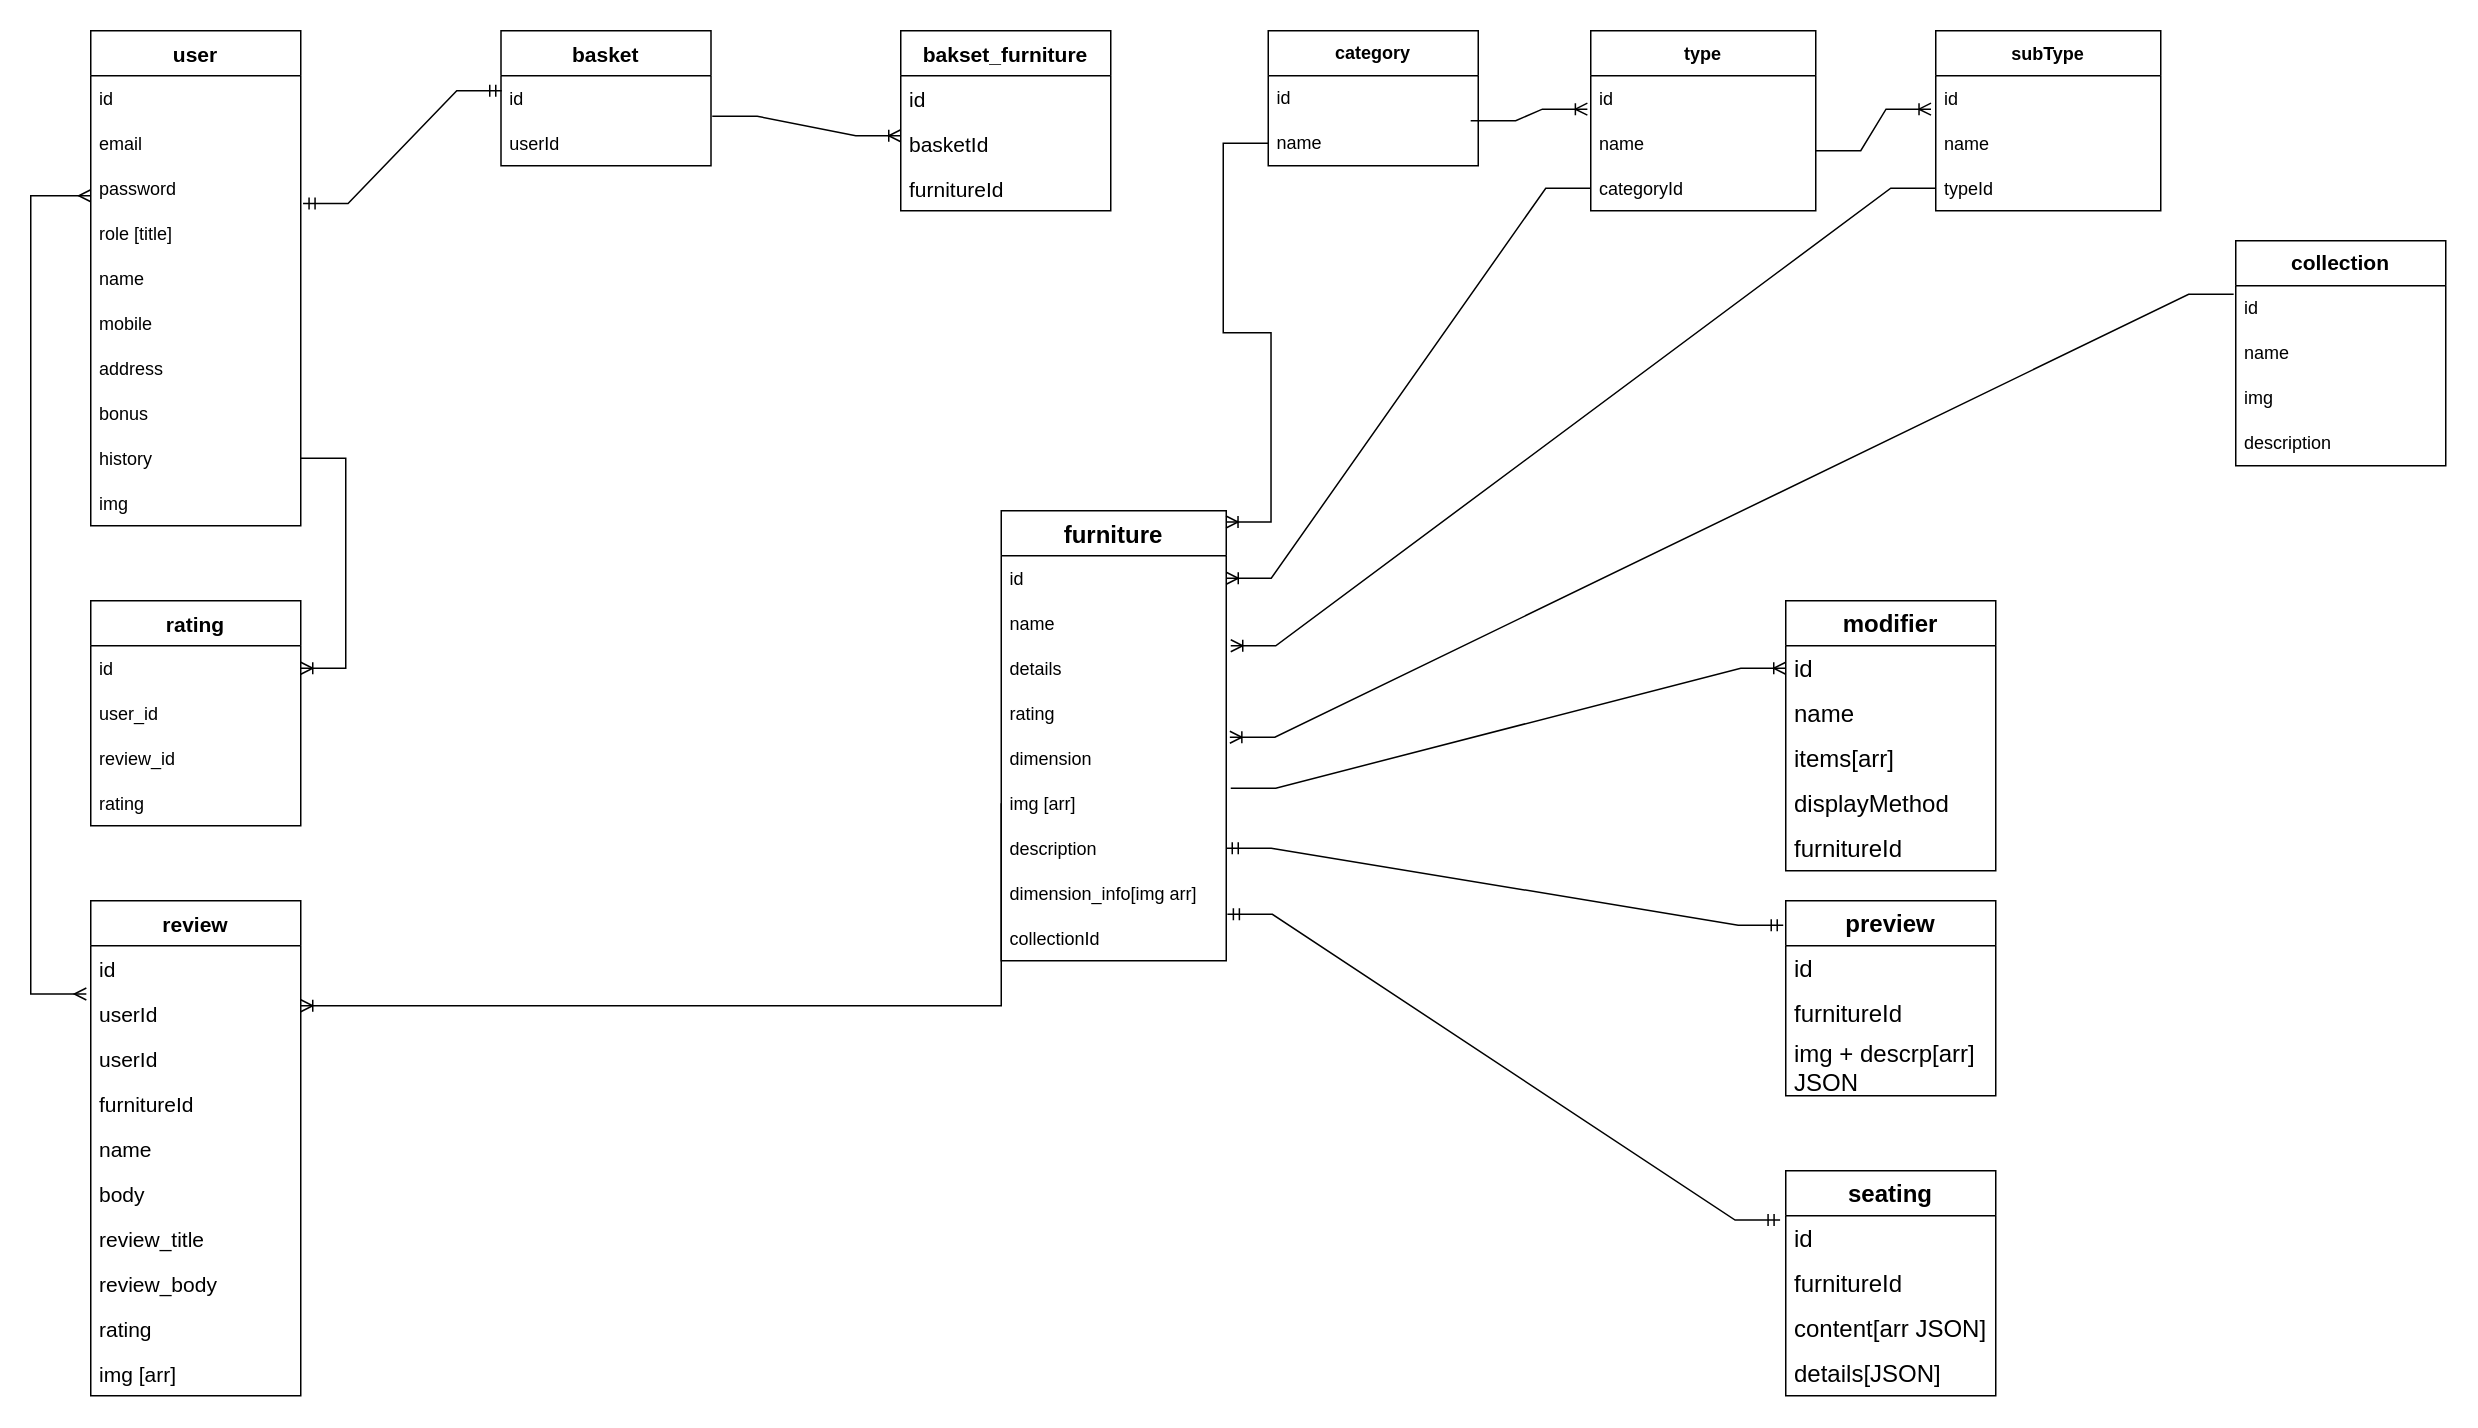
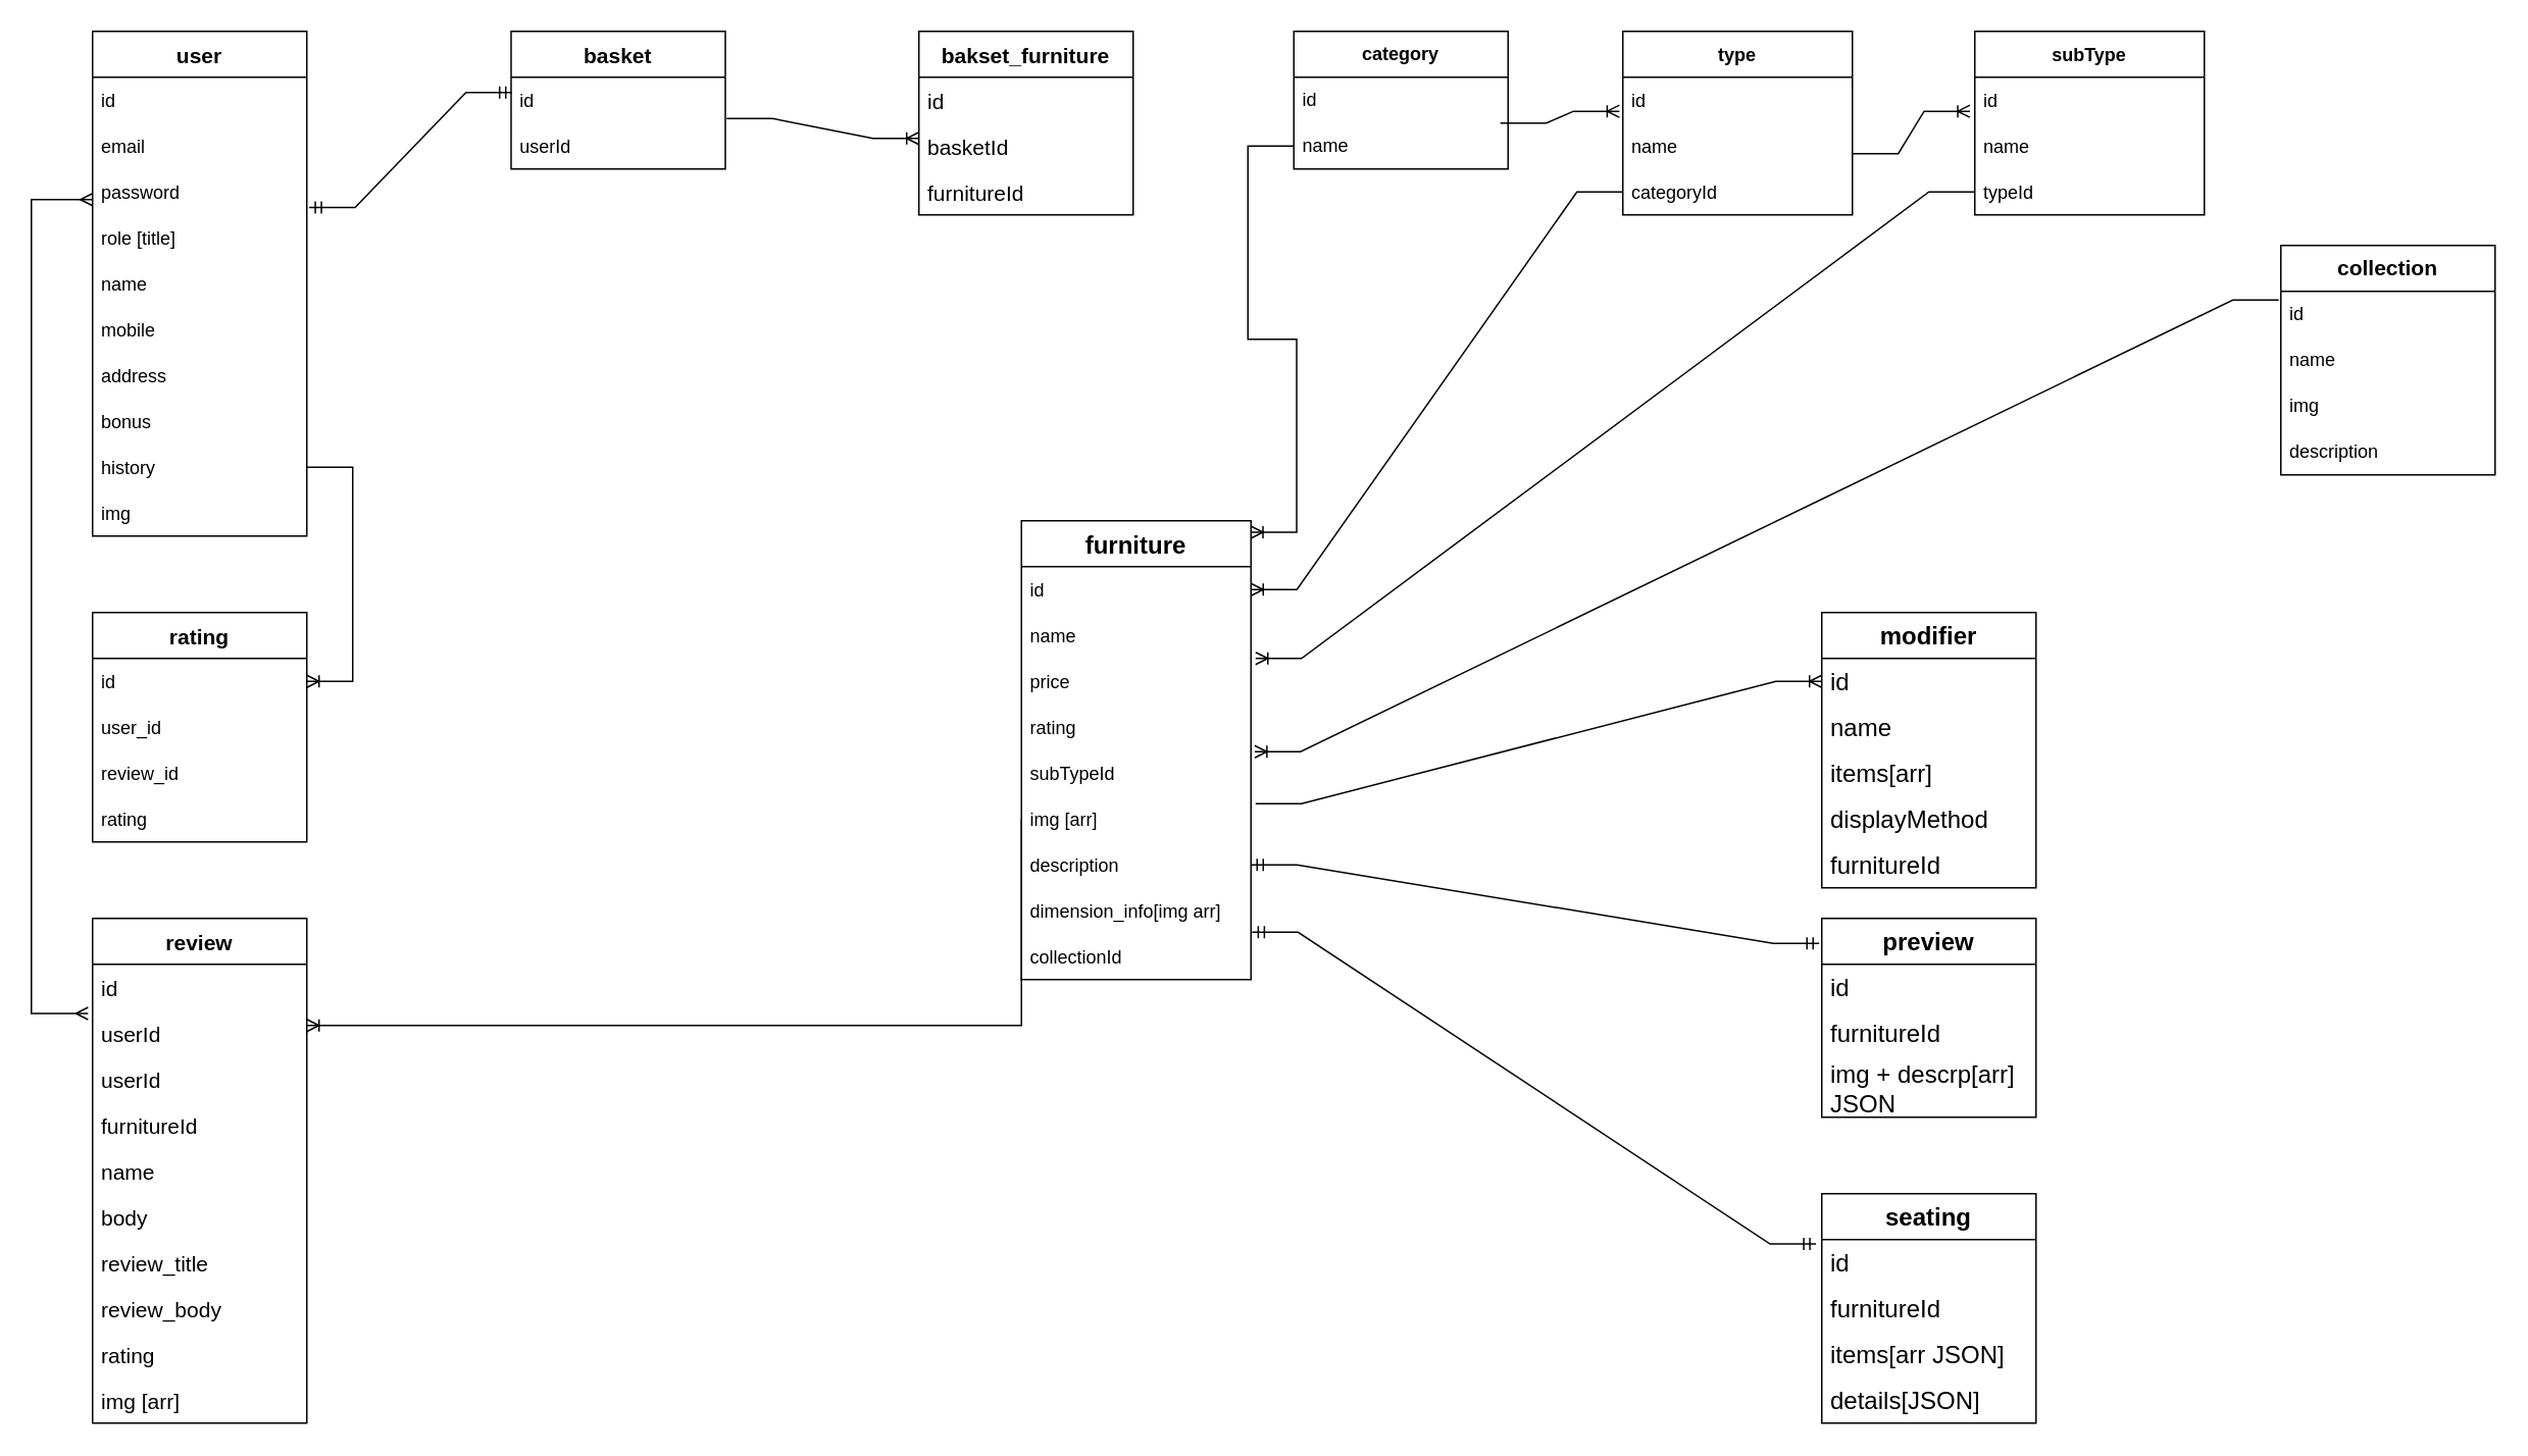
- <mxCell id="19" value="details" style="text;strokeColor=none;fillColor=none;align=left;verticalAlign=middle;spacingLeft=4;spacingRight=4;overflow=hidden;points=[[0,0.5],[1,0.5]];portConstraint=eastwest;rotatable=0;" parent="16" vertex="1"><mxGeometry y="90" width="150" height="30" as="geometry" /></mxCell>
+ <mxCell id="19" value="price" style="text;strokeColor=none;fillColor=none;align=left;verticalAlign=middle;spacingLeft=4;spacingRight=4;overflow=hidden;points=[[0,0.5],[1,0.5]];portConstraint=eastwest;rotatable=0;" parent="16" vertex="1"><mxGeometry y="90" width="150" height="30" as="geometry" /></mxCell>
- <mxCell id="21" value="dimension" style="text;strokeColor=none;fillColor=none;align=left;verticalAlign=middle;spacingLeft=4;spacingRight=4;overflow=hidden;points=[[0,0.5],[1,0.5]];portConstraint=eastwest;rotatable=0;" parent="16" vertex="1"><mxGeometry y="150" width="150" height="30" as="geometry" /></mxCell>
+ <mxCell id="21" value="subTypeId" style="text;strokeColor=none;fillColor=none;align=left;verticalAlign=middle;spacingLeft=4;spacingRight=4;overflow=hidden;points=[[0,0.5],[1,0.5]];portConstraint=eastwest;rotatable=0;" parent="16" vertex="1"><mxGeometry y="150" width="150" height="30" as="geometry" /></mxCell>
- <mxCell id="71" value="content[arr JSON]" style="text;strokeColor=none;fillColor=none;align=left;verticalAlign=middle;spacingLeft=4;spacingRight=4;overflow=hidden;points=[[0,0.5],[1,0.5]];portConstraint=eastwest;rotatable=0;whiteSpace=wrap;html=1;fontSize=16;" vertex="1" parent="68"><mxGeometry y="90" width="140" height="30" as="geometry" /></mxCell>
+ <mxCell id="71" value="items[arr JSON]" style="text;strokeColor=none;fillColor=none;align=left;verticalAlign=middle;spacingLeft=4;spacingRight=4;overflow=hidden;points=[[0,0.5],[1,0.5]];portConstraint=eastwest;rotatable=0;whiteSpace=wrap;html=1;fontSize=16;" vertex="1" parent="68"><mxGeometry y="90" width="140" height="30" as="geometry" /></mxCell>
